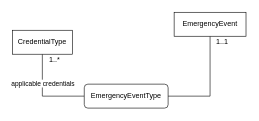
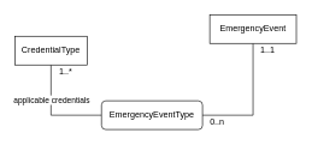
+ <mxCell id="9" value="0..n" style="text;html=1;align=center;verticalAlign=middle;resizable=0;points=[];autosize=1;" vertex="1" parent="1"><mxGeometry x="280" y="160" width="40" height="20" as="geometry" /></mxCell>
